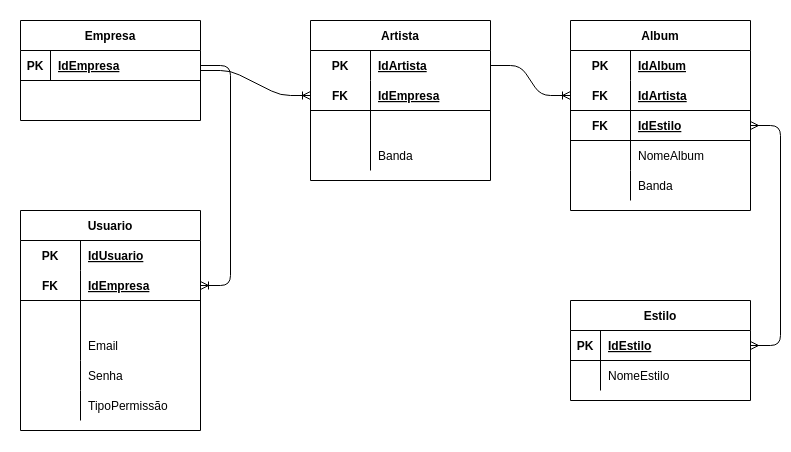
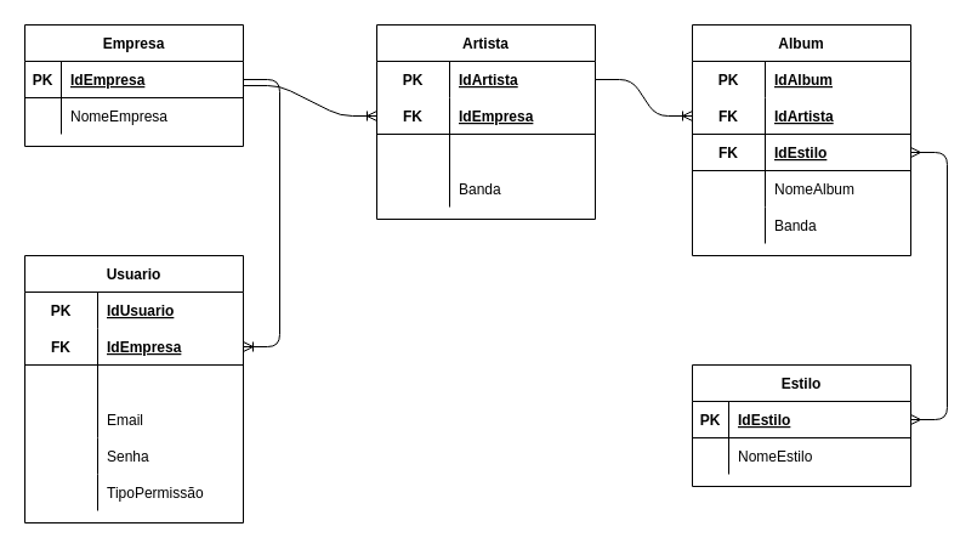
+ <mxCell id="8" value="NomeEmpresa" style="shape=partialRectangle;connectable=0;fillColor=none;top=0;left=0;bottom=0;right=0;align=left;spacingLeft=6;overflow=hidden;" vertex="1" parent="6"><mxGeometry x="30" width="150" height="30" as="geometry" /></mxCell>
